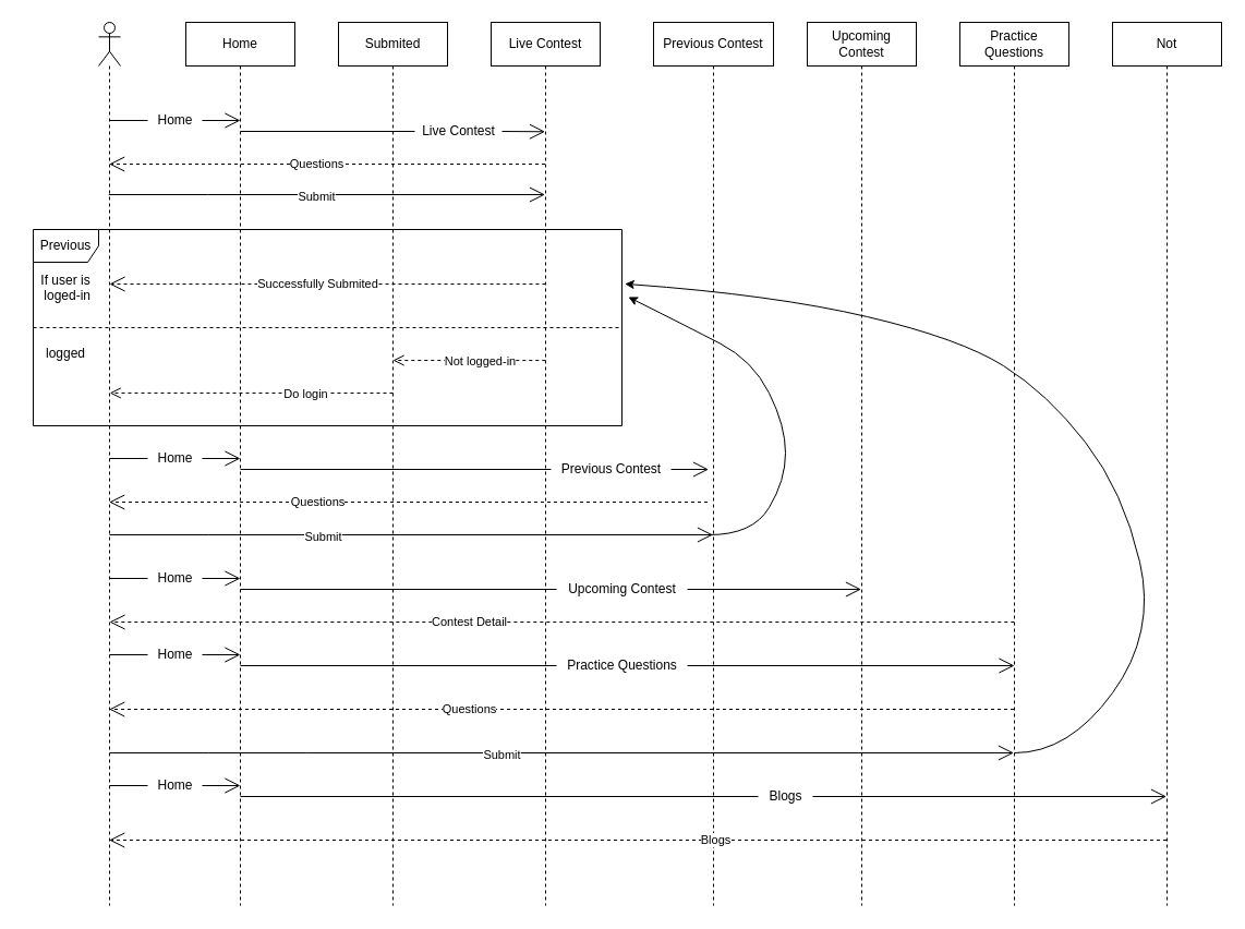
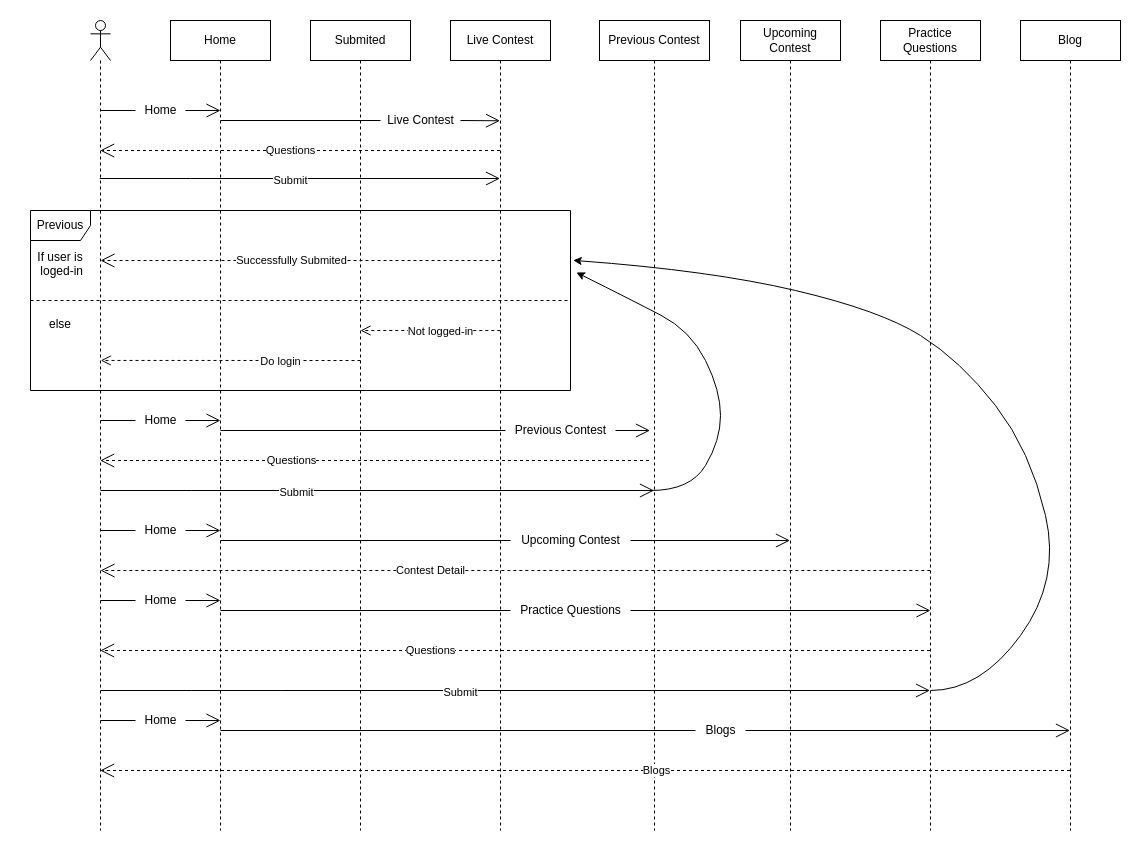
- <mxCell id="7" value="Not" style="shape=umlLifeline;perimeter=lifelinePerimeter;whiteSpace=wrap;html=1;container=1;collapsible=0;recursiveResize=0;outlineConnect=0;" vertex="1" parent="1"><mxGeometry x="1020" y="20" width="100" height="810" as="geometry" /></mxCell>
+ <mxCell id="7" value="Blog" style="shape=umlLifeline;perimeter=lifelinePerimeter;whiteSpace=wrap;html=1;container=1;collapsible=0;recursiveResize=0;outlineConnect=0;" vertex="1" parent="1"><mxGeometry x="1020" y="20" width="100" height="810" as="geometry" /></mxCell>
- <mxCell id="53" value="logged" style="text;align=center;fontStyle=0;verticalAlign=middle;spacingLeft=3;spacingRight=3;strokeColor=none;rotatable=0;points=[[0,0.5],[1,0.5]];portConstraint=eastwest;" vertex="1" parent="1"><mxGeometry x="20" y="310" width="80" height="26" as="geometry" /></mxCell>
+ <mxCell id="53" value="else" style="text;align=center;fontStyle=0;verticalAlign=middle;spacingLeft=3;spacingRight=3;strokeColor=none;rotatable=0;points=[[0,0.5],[1,0.5]];portConstraint=eastwest;" vertex="1" parent="1"><mxGeometry x="20" y="310" width="80" height="26" as="geometry" /></mxCell>
